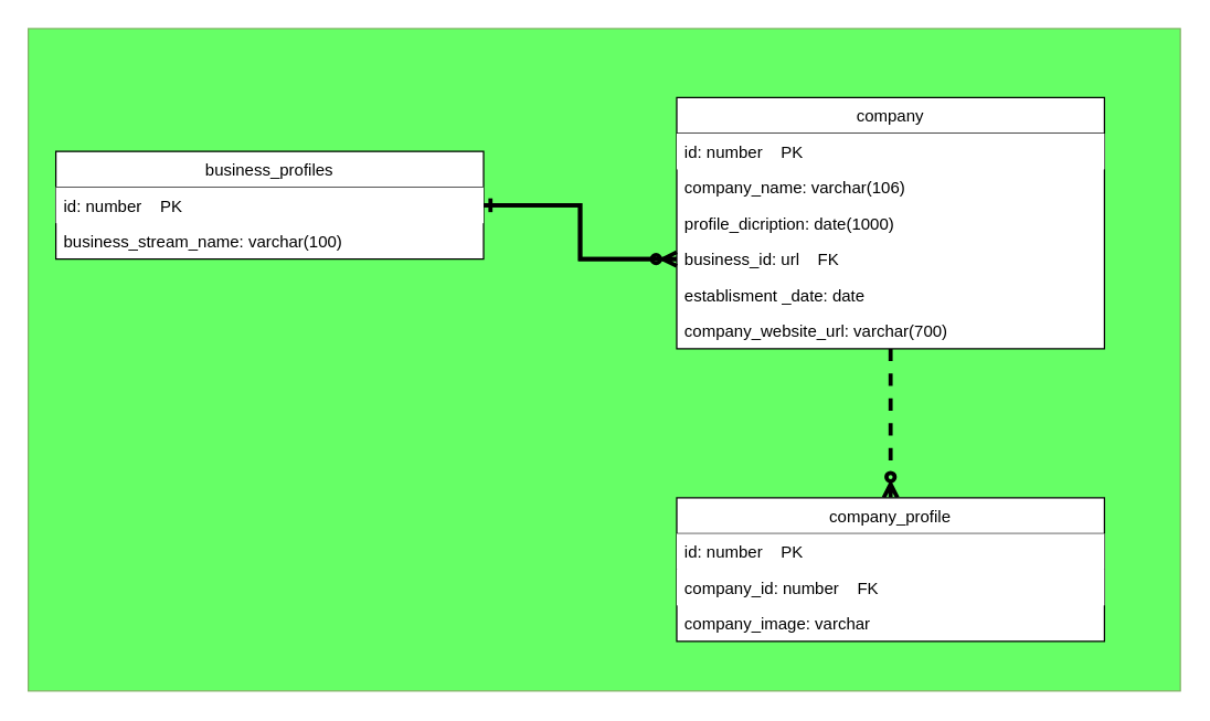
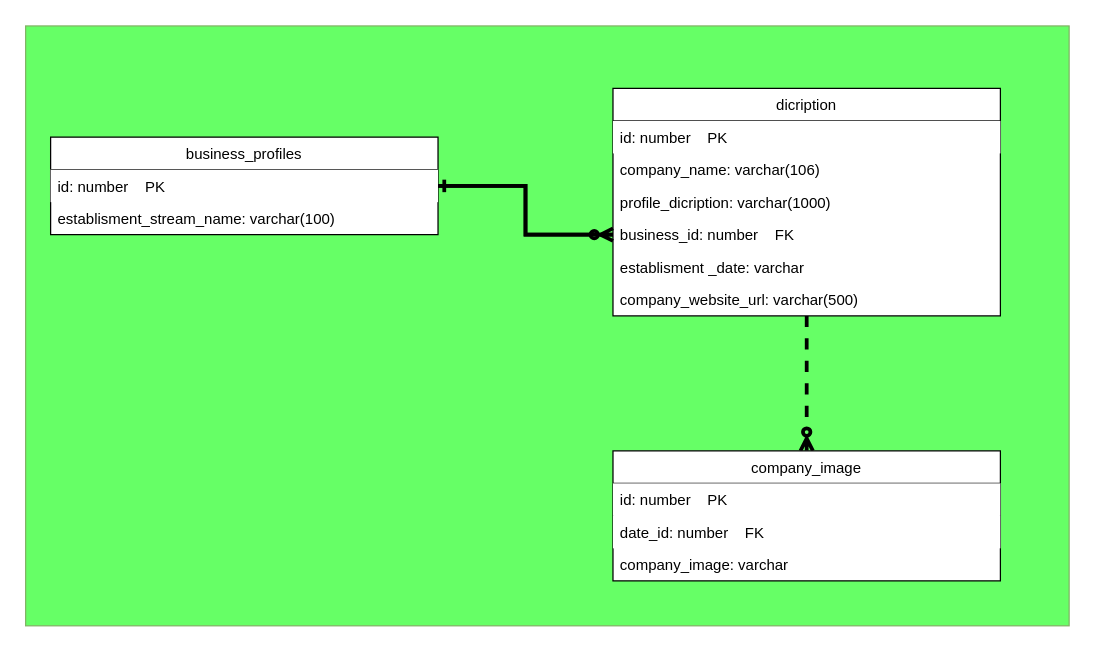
- <mxCell id="4" value="company" style="swimlane;fontStyle=0;childLayout=stackLayout;horizontal=1;startSize=26;horizontalStack=0;resizeParent=1;resizeParentMax=0;resizeLast=0;collapsible=1;marginBottom=0;fillColor=default;gradientColor=none;swimlaneFillColor=default;" vertex="1" parent="1"><mxGeometry x="490" y="70" width="310" height="182" as="geometry" /></mxCell>
+ <mxCell id="4" value="dicription" style="swimlane;fontStyle=0;childLayout=stackLayout;horizontal=1;startSize=26;horizontalStack=0;resizeParent=1;resizeParentMax=0;resizeLast=0;collapsible=1;marginBottom=0;fillColor=default;gradientColor=none;swimlaneFillColor=default;" vertex="1" parent="1"><mxGeometry x="490" y="70" width="310" height="182" as="geometry" /></mxCell>
- <mxCell id="7" value="profile_dicription: date(1000)" style="text;strokeColor=none;fillColor=none;align=left;verticalAlign=top;spacingLeft=4;spacingRight=4;overflow=hidden;rotatable=0;points=[[0,0.5],[1,0.5]];portConstraint=eastwest;" vertex="1" parent="4"><mxGeometry y="78" width="310" height="26" as="geometry" /></mxCell>
+ <mxCell id="7" value="profile_dicription: varchar(1000)" style="text;strokeColor=none;fillColor=none;align=left;verticalAlign=top;spacingLeft=4;spacingRight=4;overflow=hidden;rotatable=0;points=[[0,0.5],[1,0.5]];portConstraint=eastwest;" vertex="1" parent="4"><mxGeometry y="78" width="310" height="26" as="geometry" /></mxCell>
- <mxCell id="13" value="business_stream_name: varchar(100)" style="text;strokeColor=none;fillColor=none;align=left;verticalAlign=top;spacingLeft=4;spacingRight=4;overflow=hidden;rotatable=0;points=[[0,0.5],[1,0.5]];portConstraint=eastwest;" vertex="1" parent="11"><mxGeometry y="52" width="310" height="26" as="geometry" /></mxCell>
+ <mxCell id="13" value="establisment_stream_name: varchar(100)" style="text;strokeColor=none;fillColor=none;align=left;verticalAlign=top;spacingLeft=4;spacingRight=4;overflow=hidden;rotatable=0;points=[[0,0.5],[1,0.5]];portConstraint=eastwest;" vertex="1" parent="11"><mxGeometry y="52" width="310" height="26" as="geometry" /></mxCell>
- <mxCell id="8" value="business_id: url    FK" style="text;strokeColor=none;fillColor=none;align=left;verticalAlign=top;spacingLeft=4;spacingRight=4;overflow=hidden;rotatable=0;points=[[0,0.5],[1,0.5]];portConstraint=eastwest;" vertex="1" parent="4"><mxGeometry y="104" width="310" height="26" as="geometry" /></mxCell>
+ <mxCell id="8" value="business_id: number    FK" style="text;strokeColor=none;fillColor=none;align=left;verticalAlign=top;spacingLeft=4;spacingRight=4;overflow=hidden;rotatable=0;points=[[0,0.5],[1,0.5]];portConstraint=eastwest;" vertex="1" parent="4"><mxGeometry y="104" width="310" height="26" as="geometry" /></mxCell>
- <mxCell id="9" value="establisment _date: date" style="text;strokeColor=none;fillColor=none;align=left;verticalAlign=top;spacingLeft=4;spacingRight=4;overflow=hidden;rotatable=0;points=[[0,0.5],[1,0.5]];portConstraint=eastwest;" vertex="1" parent="4"><mxGeometry y="130" width="310" height="26" as="geometry" /></mxCell>
+ <mxCell id="9" value="establisment _date: varchar" style="text;strokeColor=none;fillColor=none;align=left;verticalAlign=top;spacingLeft=4;spacingRight=4;overflow=hidden;rotatable=0;points=[[0,0.5],[1,0.5]];portConstraint=eastwest;" vertex="1" parent="4"><mxGeometry y="130" width="310" height="26" as="geometry" /></mxCell>
- <mxCell id="10" value="company_website_url: varchar(700)" style="text;strokeColor=none;fillColor=none;align=left;verticalAlign=top;spacingLeft=4;spacingRight=4;overflow=hidden;rotatable=0;points=[[0,0.5],[1,0.5]];portConstraint=eastwest;" vertex="1" parent="4"><mxGeometry y="156" width="310" height="26" as="geometry" /></mxCell>
+ <mxCell id="10" value="company_website_url: varchar(500)" style="text;strokeColor=none;fillColor=none;align=left;verticalAlign=top;spacingLeft=4;spacingRight=4;overflow=hidden;rotatable=0;points=[[0,0.5],[1,0.5]];portConstraint=eastwest;" vertex="1" parent="4"><mxGeometry y="156" width="310" height="26" as="geometry" /></mxCell>
- <mxCell id="14" value="company_profile" style="swimlane;fontStyle=0;childLayout=stackLayout;horizontal=1;startSize=26;horizontalStack=0;resizeParent=1;resizeParentMax=0;resizeLast=0;collapsible=1;marginBottom=0;fillColor=default;gradientColor=none;swimlaneFillColor=default;" vertex="1" parent="1"><mxGeometry x="490" y="360" width="310" height="104" as="geometry" /></mxCell>
+ <mxCell id="14" value="company_image" style="swimlane;fontStyle=0;childLayout=stackLayout;horizontal=1;startSize=26;horizontalStack=0;resizeParent=1;resizeParentMax=0;resizeLast=0;collapsible=1;marginBottom=0;fillColor=default;gradientColor=none;swimlaneFillColor=default;" vertex="1" parent="1"><mxGeometry x="490" y="360" width="310" height="104" as="geometry" /></mxCell>
- <mxCell id="16" value="company_id: number    FK" style="text;align=left;verticalAlign=top;spacingLeft=4;spacingRight=4;overflow=hidden;rotatable=0;points=[[0,0.5],[1,0.5]];portConstraint=eastwest;fillColor=default;" vertex="1" parent="14"><mxGeometry y="52" width="310" height="26" as="geometry" /></mxCell>
+ <mxCell id="16" value="date_id: number    FK" style="text;align=left;verticalAlign=top;spacingLeft=4;spacingRight=4;overflow=hidden;rotatable=0;points=[[0,0.5],[1,0.5]];portConstraint=eastwest;fillColor=default;" vertex="1" parent="14"><mxGeometry y="52" width="310" height="26" as="geometry" /></mxCell>
